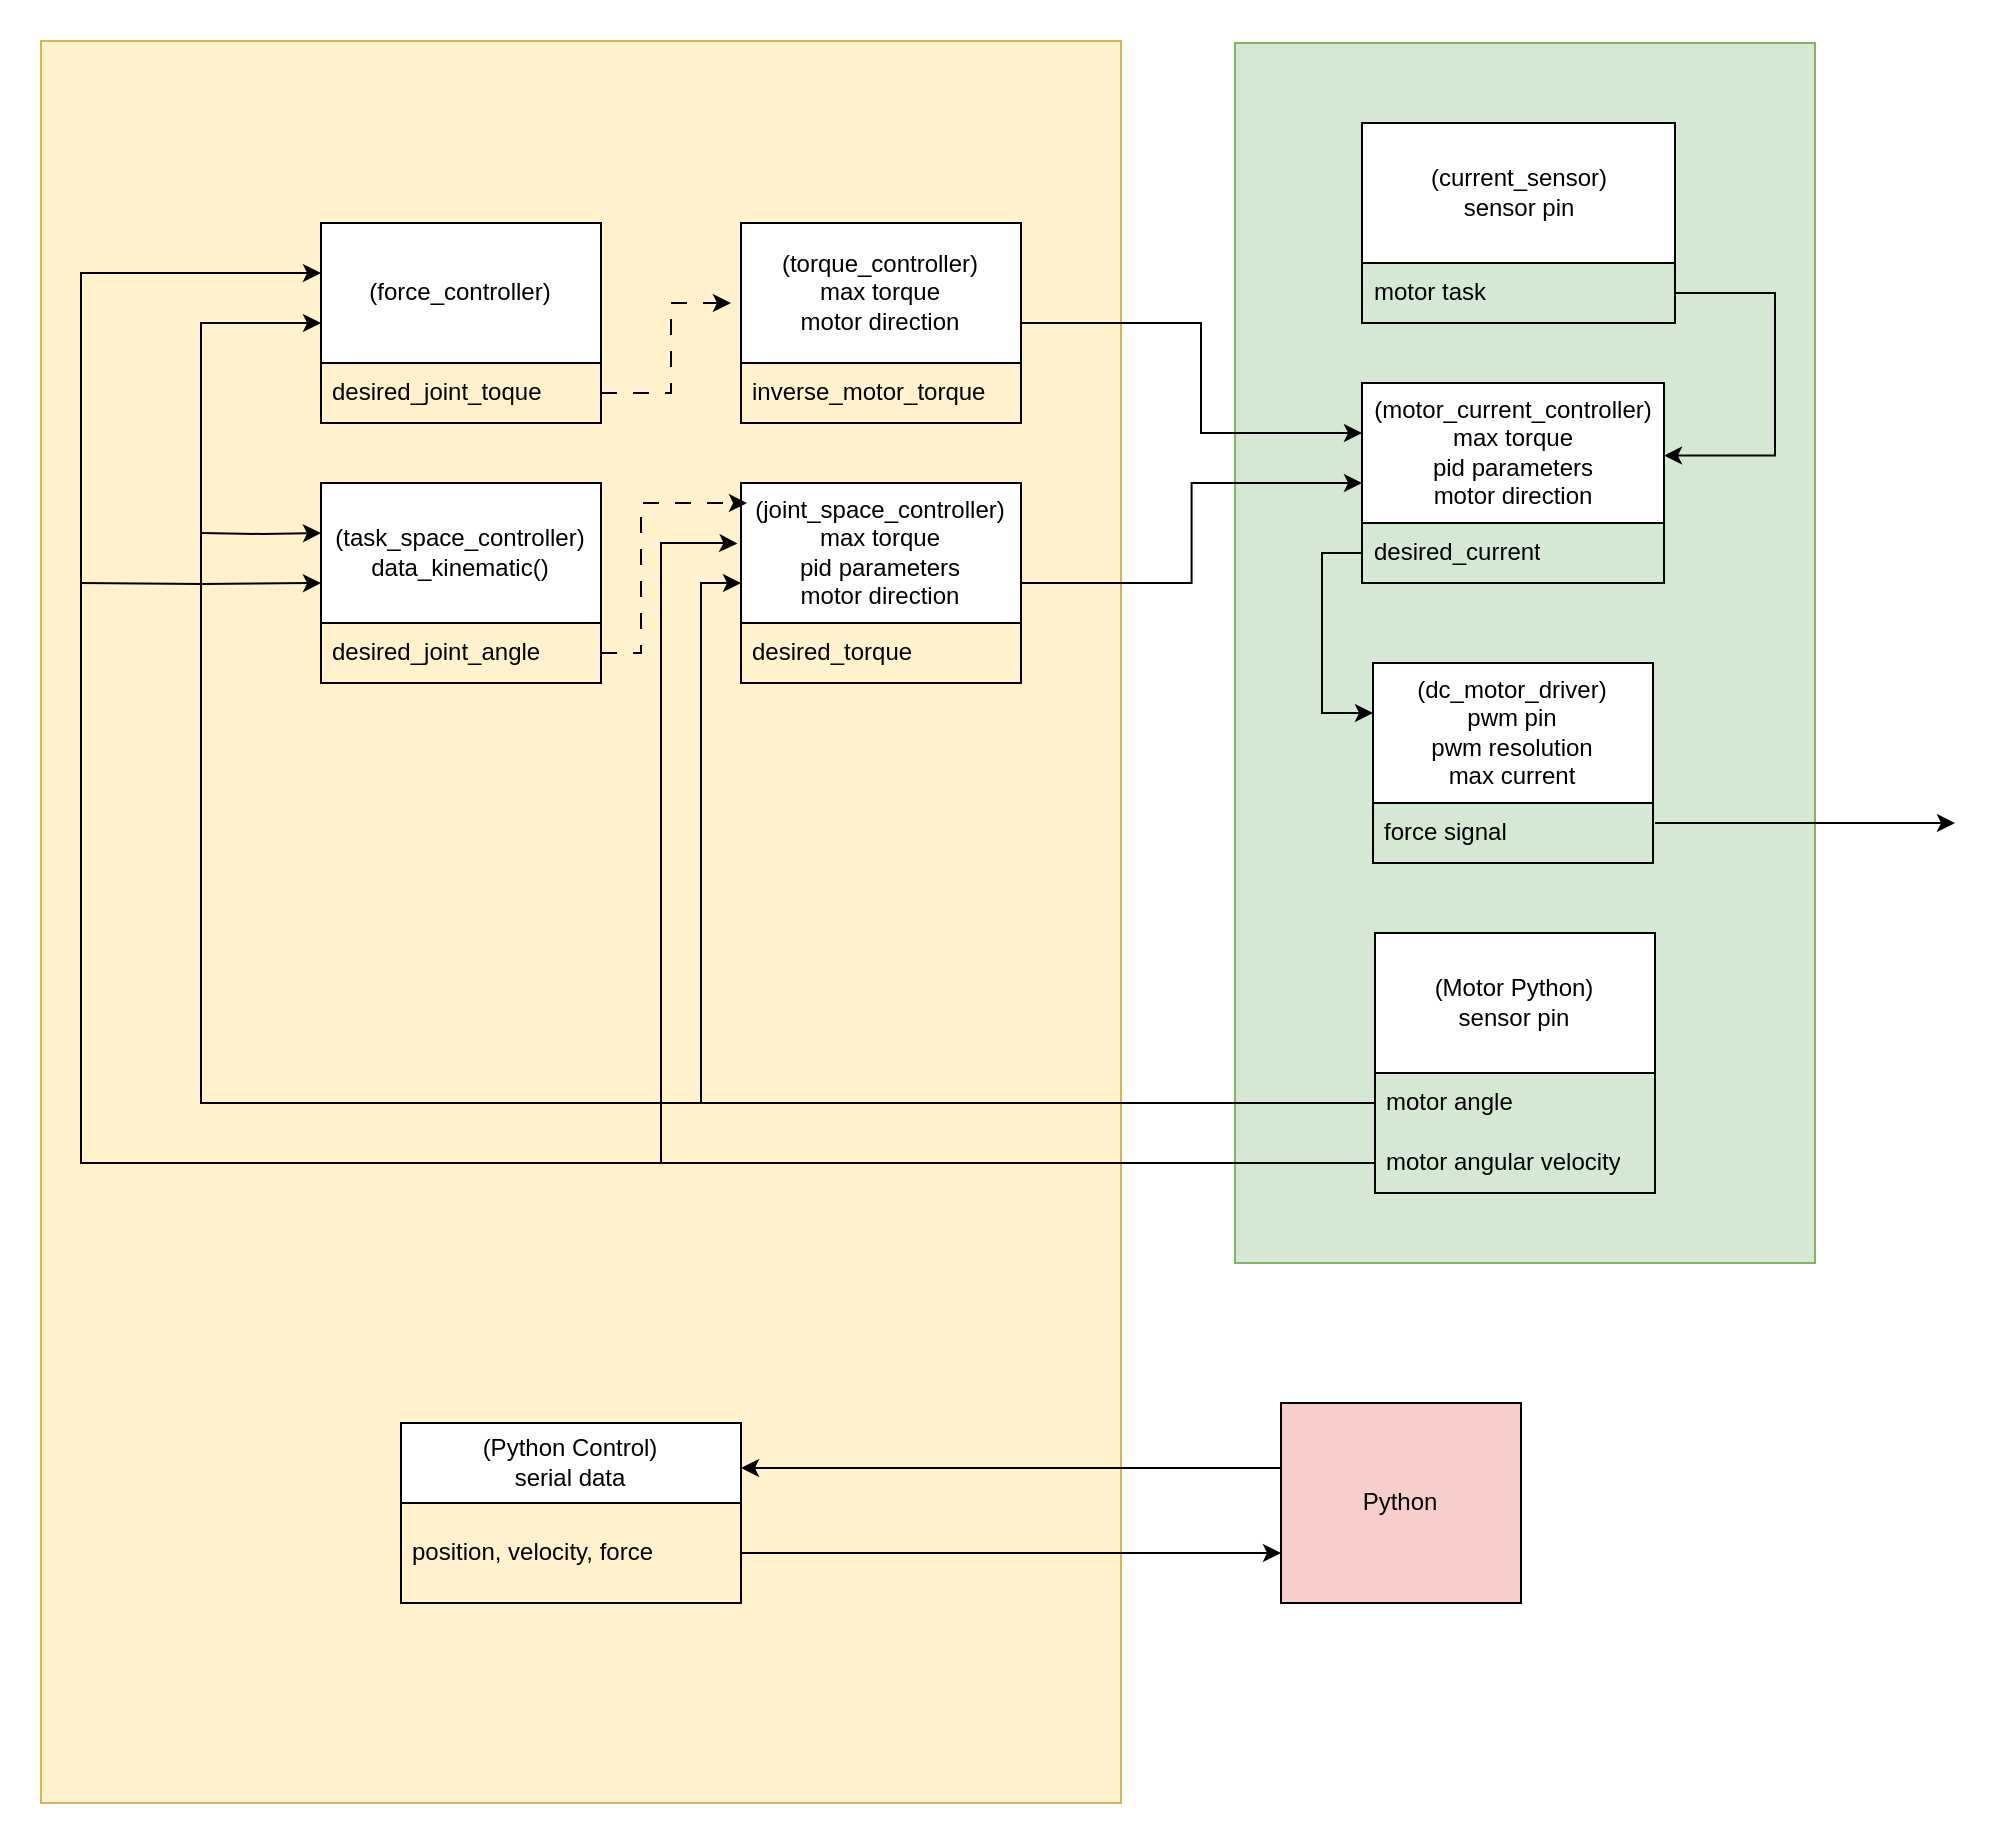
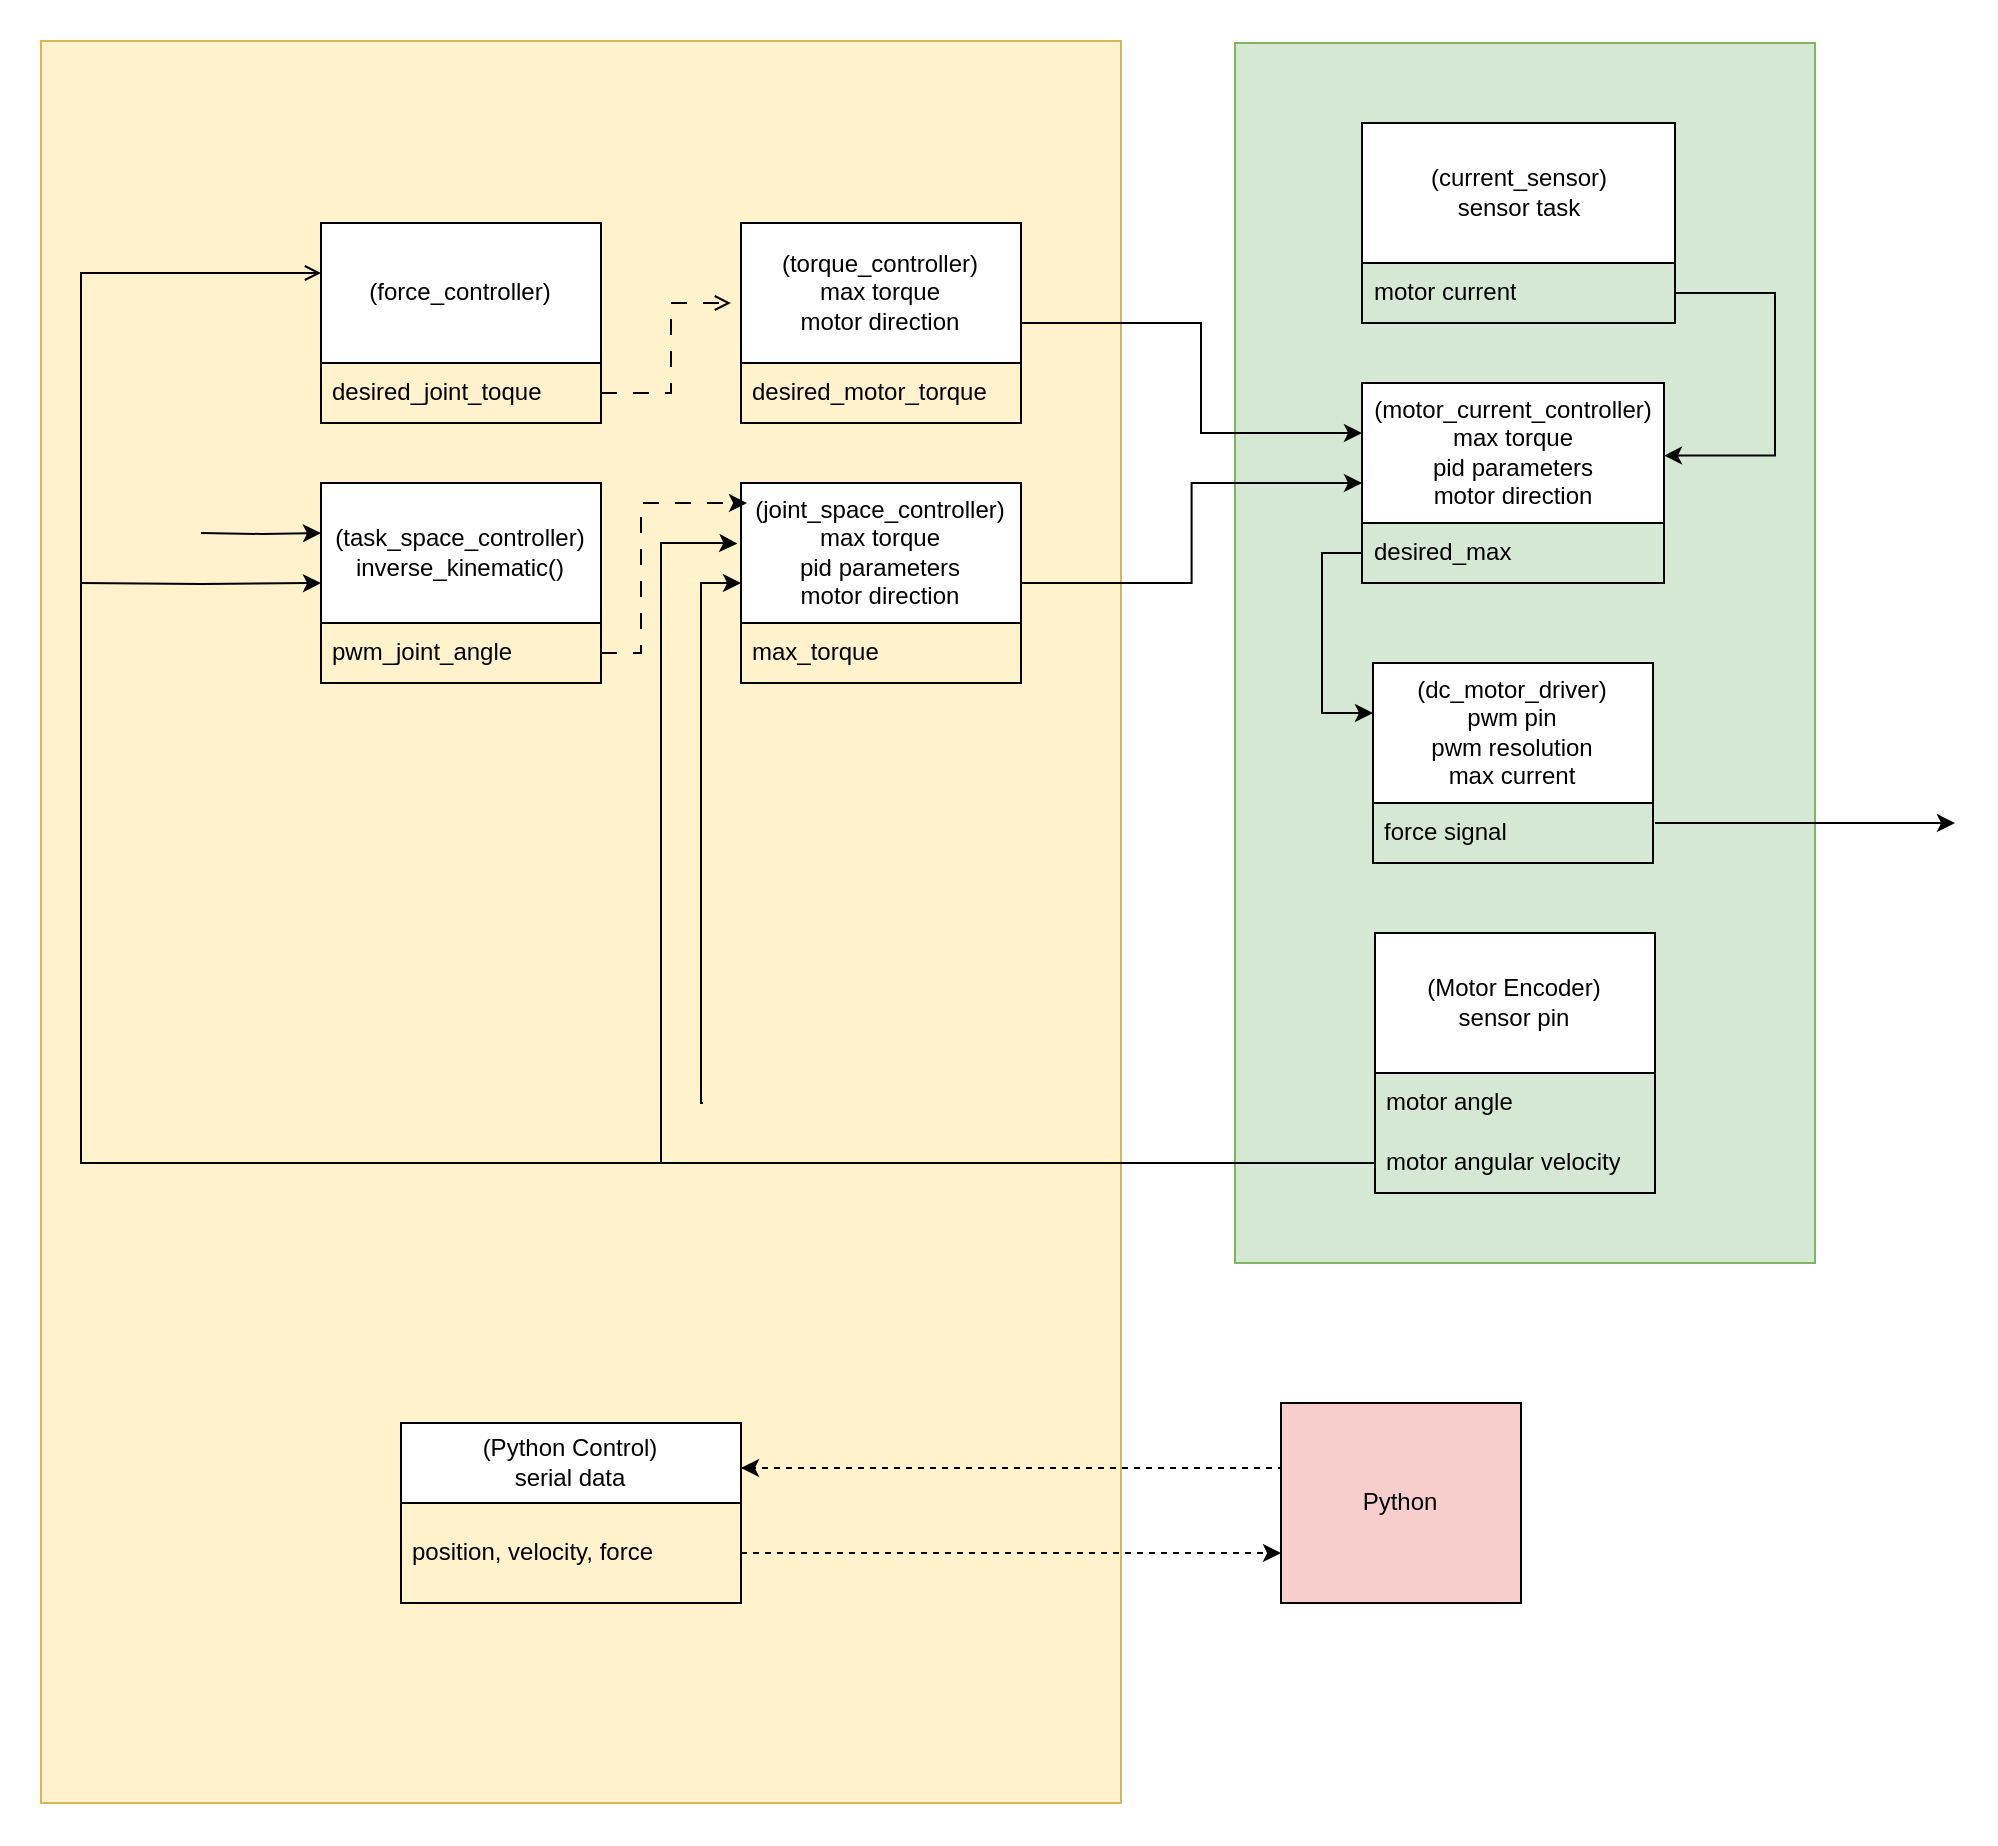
- <mxCell id="9" value="(current_sensor)&lt;br&gt;sensor pin" style="swimlane;fontStyle=0;childLayout=stackLayout;horizontal=1;startSize=70;horizontalStack=0;resizeParent=1;resizeParentMax=0;resizeLast=0;collapsible=1;marginBottom=0;whiteSpace=wrap;html=1;" vertex="1" parent="1"><mxGeometry x="680.5" y="61" width="156.5" height="100" as="geometry" /></mxCell>
+ <mxCell id="9" value="(current_sensor)&lt;br&gt;sensor task" style="swimlane;fontStyle=0;childLayout=stackLayout;horizontal=1;startSize=70;horizontalStack=0;resizeParent=1;resizeParentMax=0;resizeLast=0;collapsible=1;marginBottom=0;whiteSpace=wrap;html=1;" vertex="1" parent="1"><mxGeometry x="680.5" y="61" width="156.5" height="100" as="geometry" /></mxCell>
- <mxCell id="20" style="edgeStyle=orthogonalEdgeStyle;rounded=0;orthogonalLoop=1;jettySize=auto;html=1;exitX=0;exitY=0.5;exitDx=0;exitDy=0;entryX=0;entryY=0.25;entryDx=0;entryDy=0;" edge="1" parent="1" source="6" target="17"><mxGeometry relative="1" as="geometry"><Array as="points"><mxPoint x="40" y="581" /><mxPoint x="40" y="136" /></Array></mxGeometry></mxCell>
+ <mxCell id="20" style="edgeStyle=orthogonalEdgeStyle;rounded=0;orthogonalLoop=1;jettySize=auto;html=1;exitX=0;exitY=0.5;exitDx=0;exitDy=0;entryX=0;entryY=0.25;entryDx=0;entryDy=0;endArrow=open;" edge="1" parent="1" source="6" target="17"><mxGeometry relative="1" as="geometry"><Array as="points"><mxPoint x="40" y="581" /><mxPoint x="40" y="136" /></Array></mxGeometry></mxCell>
- <mxCell id="10" value="motor task" style="text;strokeColor=none;fillColor=none;align=left;verticalAlign=middle;spacingLeft=4;spacingRight=4;overflow=hidden;points=[[0,0.5],[1,0.5]];portConstraint=eastwest;rotatable=0;whiteSpace=wrap;html=1;" vertex="1" parent="9"><mxGeometry y="70" width="156.5" height="30" as="geometry" /></mxCell>
+ <mxCell id="10" value="motor current" style="text;strokeColor=none;fillColor=none;align=left;verticalAlign=middle;spacingLeft=4;spacingRight=4;overflow=hidden;points=[[0,0.5],[1,0.5]];portConstraint=eastwest;rotatable=0;whiteSpace=wrap;html=1;" vertex="1" parent="9"><mxGeometry y="70" width="156.5" height="30" as="geometry" /></mxCell>
- <mxCell id="21" style="edgeStyle=orthogonalEdgeStyle;rounded=0;orthogonalLoop=1;jettySize=auto;html=1;exitX=1;exitY=0.5;exitDx=0;exitDy=0;entryX=-0.036;entryY=0.4;entryDx=0;entryDy=0;entryPerimeter=0;dashed=1;dashPattern=8 8;" edge="1" parent="1" source="18" target="15"><mxGeometry relative="1" as="geometry" /></mxCell>
+ <mxCell id="21" style="edgeStyle=orthogonalEdgeStyle;rounded=0;orthogonalLoop=1;jettySize=auto;html=1;exitX=1;exitY=0.5;exitDx=0;exitDy=0;entryX=-0.036;entryY=0.4;entryDx=0;entryDy=0;entryPerimeter=0;dashed=1;dashPattern=8 8;endArrow=open;" edge="1" parent="1" source="18" target="15"><mxGeometry relative="1" as="geometry" /></mxCell>
- <mxCell id="16" value="inverse_motor_torque" style="text;strokeColor=none;fillColor=none;align=left;verticalAlign=middle;spacingLeft=4;spacingRight=4;overflow=hidden;points=[[0,0.5],[1,0.5]];portConstraint=eastwest;rotatable=0;whiteSpace=wrap;html=1;" vertex="1" parent="15"><mxGeometry y="70" width="140" height="30" as="geometry" /></mxCell>
+ <mxCell id="16" value="desired_motor_torque" style="text;strokeColor=none;fillColor=none;align=left;verticalAlign=middle;spacingLeft=4;spacingRight=4;overflow=hidden;points=[[0,0.5],[1,0.5]];portConstraint=eastwest;rotatable=0;whiteSpace=wrap;html=1;" vertex="1" parent="15"><mxGeometry y="70" width="140" height="30" as="geometry" /></mxCell>
- <mxCell id="30" value="(task_space_controller)&lt;br&gt;data_kinematic()" style="swimlane;fontStyle=0;childLayout=stackLayout;horizontal=1;startSize=70;horizontalStack=0;resizeParent=1;resizeParentMax=0;resizeLast=0;collapsible=1;marginBottom=0;whiteSpace=wrap;html=1;" vertex="1" parent="1"><mxGeometry x="160" y="241" width="140" height="100" as="geometry" /></mxCell>
+ <mxCell id="30" value="(task_space_controller)&lt;br&gt;inverse_kinematic()" style="swimlane;fontStyle=0;childLayout=stackLayout;horizontal=1;startSize=70;horizontalStack=0;resizeParent=1;resizeParentMax=0;resizeLast=0;collapsible=1;marginBottom=0;whiteSpace=wrap;html=1;" vertex="1" parent="1"><mxGeometry x="160" y="241" width="140" height="100" as="geometry" /></mxCell>
- <mxCell id="12" value="desired_current" style="text;strokeColor=none;fillColor=none;align=left;verticalAlign=middle;spacingLeft=4;spacingRight=4;overflow=hidden;points=[[0,0.5],[1,0.5]];portConstraint=eastwest;rotatable=0;whiteSpace=wrap;html=1;" vertex="1" parent="11"><mxGeometry y="70" width="151" height="30" as="geometry" /></mxCell>
+ <mxCell id="12" value="desired_max" style="text;strokeColor=none;fillColor=none;align=left;verticalAlign=middle;spacingLeft=4;spacingRight=4;overflow=hidden;points=[[0,0.5],[1,0.5]];portConstraint=eastwest;rotatable=0;whiteSpace=wrap;html=1;" vertex="1" parent="11"><mxGeometry y="70" width="151" height="30" as="geometry" /></mxCell>
- <mxCell id="31" value="desired_joint_angle" style="text;strokeColor=none;fillColor=none;align=left;verticalAlign=middle;spacingLeft=4;spacingRight=4;overflow=hidden;points=[[0,0.5],[1,0.5]];portConstraint=eastwest;rotatable=0;whiteSpace=wrap;html=1;" vertex="1" parent="30"><mxGeometry y="70" width="140" height="30" as="geometry" /></mxCell>
+ <mxCell id="31" value="pwm_joint_angle" style="text;strokeColor=none;fillColor=none;align=left;verticalAlign=middle;spacingLeft=4;spacingRight=4;overflow=hidden;points=[[0,0.5],[1,0.5]];portConstraint=eastwest;rotatable=0;whiteSpace=wrap;html=1;" vertex="1" parent="30"><mxGeometry y="70" width="140" height="30" as="geometry" /></mxCell>
- <mxCell id="27" value="desired_torque" style="text;strokeColor=none;fillColor=none;align=left;verticalAlign=middle;spacingLeft=4;spacingRight=4;overflow=hidden;points=[[0,0.5],[1,0.5]];portConstraint=eastwest;rotatable=0;whiteSpace=wrap;html=1;" vertex="1" parent="26"><mxGeometry y="70" width="140" height="30" as="geometry" /></mxCell>
+ <mxCell id="27" value="max_torque" style="text;strokeColor=none;fillColor=none;align=left;verticalAlign=middle;spacingLeft=4;spacingRight=4;overflow=hidden;points=[[0,0.5],[1,0.5]];portConstraint=eastwest;rotatable=0;whiteSpace=wrap;html=1;" vertex="1" parent="26"><mxGeometry y="70" width="140" height="30" as="geometry" /></mxCell>
- <mxCell id="4" value="(Motor Python)&lt;br&gt;sensor pin" style="swimlane;fontStyle=0;childLayout=stackLayout;horizontal=1;startSize=70;horizontalStack=0;resizeParent=1;resizeParentMax=0;resizeLast=0;collapsible=1;marginBottom=0;whiteSpace=wrap;html=1;" vertex="1" parent="1"><mxGeometry x="687" y="466" width="140" height="130" as="geometry" /></mxCell>
+ <mxCell id="4" value="(Motor Encoder)&lt;br&gt;sensor pin" style="swimlane;fontStyle=0;childLayout=stackLayout;horizontal=1;startSize=70;horizontalStack=0;resizeParent=1;resizeParentMax=0;resizeLast=0;collapsible=1;marginBottom=0;whiteSpace=wrap;html=1;" vertex="1" parent="1"><mxGeometry x="687" y="466" width="140" height="130" as="geometry" /></mxCell>
- <mxCell id="19" style="edgeStyle=orthogonalEdgeStyle;rounded=0;orthogonalLoop=1;jettySize=auto;html=1;exitX=0;exitY=0.5;exitDx=0;exitDy=0;entryX=0;entryY=0.5;entryDx=0;entryDy=0;" edge="1" parent="1" source="5" target="17"><mxGeometry relative="1" as="geometry"><Array as="points"><mxPoint x="100" y="551" /><mxPoint x="100" y="161" /></Array></mxGeometry></mxCell>
- <mxCell id="34" style="edgeStyle=orthogonalEdgeStyle;rounded=0;orthogonalLoop=1;jettySize=auto;html=1;exitX=0;exitY=0.25;exitDx=0;exitDy=0;entryX=1;entryY=0.25;entryDx=0;entryDy=0;" edge="1" parent="1" source="35" target="36"><mxGeometry relative="1" as="geometry"><Array as="points"><mxPoint x="640" y="734" /></Array></mxGeometry></mxCell>
+ <mxCell id="34" style="edgeStyle=orthogonalEdgeStyle;rounded=0;orthogonalLoop=1;jettySize=auto;html=1;exitX=0;exitY=0.25;exitDx=0;exitDy=0;entryX=1;entryY=0.25;entryDx=0;entryDy=0;dashed=1;" edge="1" parent="1" source="35" target="36"><mxGeometry relative="1" as="geometry"><Array as="points"><mxPoint x="640" y="734" /></Array></mxGeometry></mxCell>
- <mxCell id="38" style="edgeStyle=orthogonalEdgeStyle;rounded=0;orthogonalLoop=1;jettySize=auto;html=1;exitX=1;exitY=0.5;exitDx=0;exitDy=0;entryX=0;entryY=0.75;entryDx=0;entryDy=0;" edge="1" parent="1" source="37" target="35"><mxGeometry relative="1" as="geometry" /></mxCell>
+ <mxCell id="38" style="edgeStyle=orthogonalEdgeStyle;rounded=0;orthogonalLoop=1;jettySize=auto;html=1;exitX=1;exitY=0.5;exitDx=0;exitDy=0;entryX=0;entryY=0.75;entryDx=0;entryDy=0;dashed=1;" edge="1" parent="1" source="37" target="35"><mxGeometry relative="1" as="geometry" /></mxCell>
